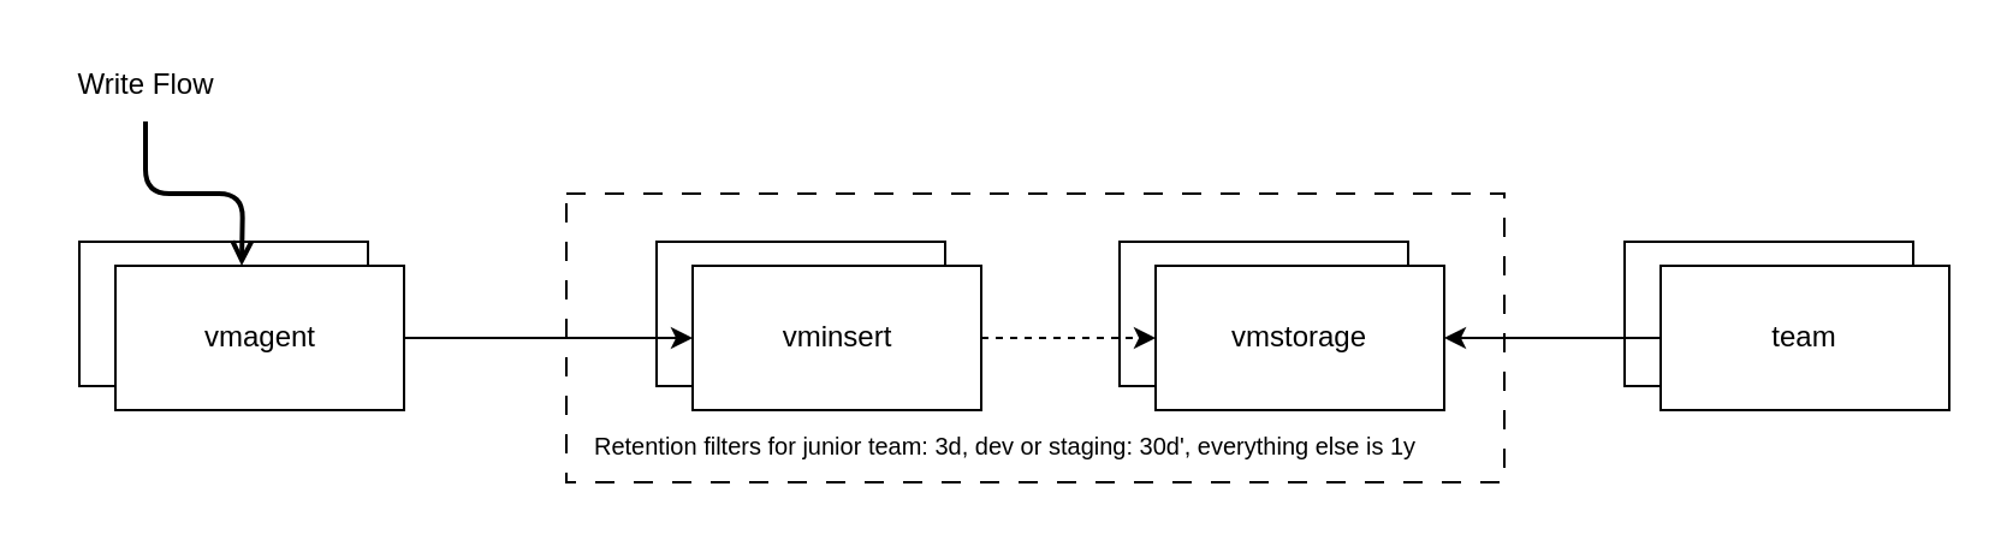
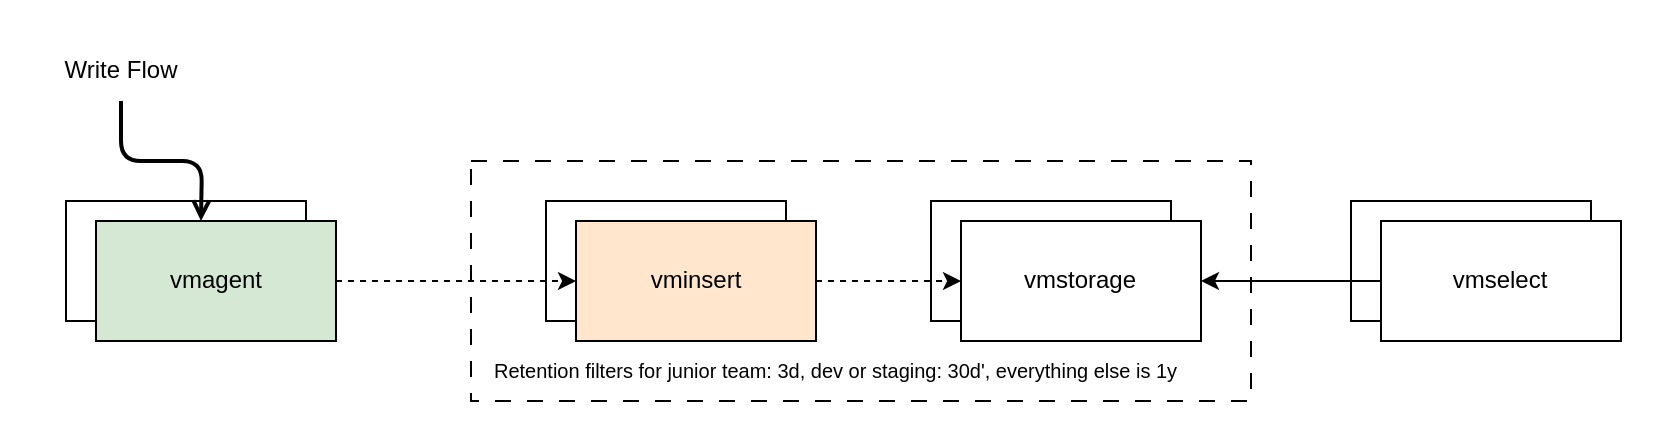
- <mxCell id="3" value="vma&lt;span style=&quot;background-color: transparent; color: light-dark(rgb(0, 0, 0), rgb(255, 255, 255));&quot;&gt;gent&lt;/span&gt;" style="rounded=0;whiteSpace=wrap;html=1;" vertex="1" parent="1"><mxGeometry x="47.5" y="110" width="120" height="60" as="geometry" /></mxCell>
+ <mxCell id="3" value="vma&lt;span style=&quot;background-color: transparent; color: light-dark(rgb(0, 0, 0), rgb(255, 255, 255));&quot;&gt;gent&lt;/span&gt;" style="rounded=0;whiteSpace=wrap;html=1;fillColor=#d5e8d4;" vertex="1" parent="1"><mxGeometry x="47.5" y="110" width="120" height="60" as="geometry" /></mxCell>
- <mxCell id="13" style="edgeStyle=orthogonalEdgeStyle;rounded=0;orthogonalLoop=1;jettySize=auto;html=1;entryX=0;entryY=0.5;entryDx=0;entryDy=0;" edge="1" parent="1" source="3" target="8"><mxGeometry relative="1" as="geometry" /></mxCell>
+ <mxCell id="13" style="edgeStyle=orthogonalEdgeStyle;rounded=0;orthogonalLoop=1;jettySize=auto;html=1;entryX=0;entryY=0.5;entryDx=0;entryDy=0;dashed=1;" edge="1" parent="1" source="3" target="8"><mxGeometry relative="1" as="geometry" /></mxCell>
- <mxCell id="8" value="vminsert" style="rounded=0;whiteSpace=wrap;html=1;" vertex="1" parent="1"><mxGeometry x="287.5" y="110" width="120" height="60" as="geometry" /></mxCell>
+ <mxCell id="8" value="vminsert" style="rounded=0;whiteSpace=wrap;html=1;fillColor=#ffe6cc;" vertex="1" parent="1"><mxGeometry x="287.5" y="110" width="120" height="60" as="geometry" /></mxCell>
- <mxCell id="12" value="team" style="rounded=0;whiteSpace=wrap;html=1;" vertex="1" parent="1"><mxGeometry x="690" y="110" width="120" height="60" as="geometry" /></mxCell>
+ <mxCell id="12" value="vmselect" style="rounded=0;whiteSpace=wrap;html=1;" vertex="1" parent="1"><mxGeometry x="690" y="110" width="120" height="60" as="geometry" /></mxCell>
